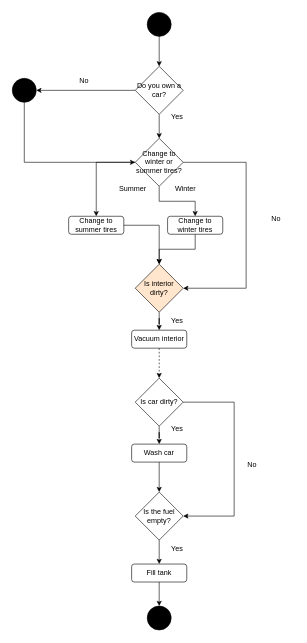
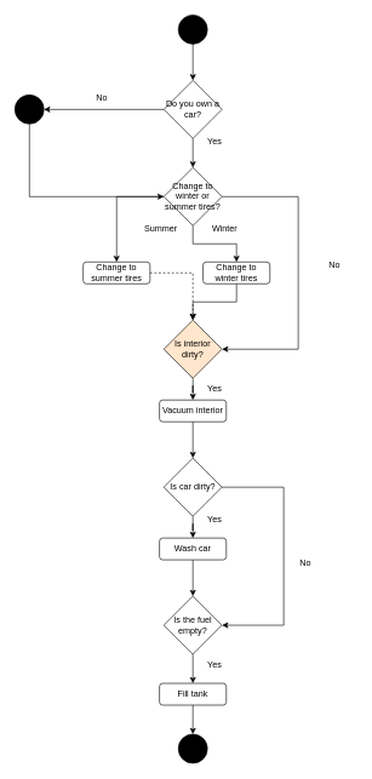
- <mxCell id="4" style="edgeStyle=orthogonalEdgeStyle;rounded=0;orthogonalLoop=1;jettySize=auto;html=1;" edge="1" parent="1" source="5" target="26"><mxGeometry relative="1" as="geometry" /></mxCell>
+ <mxCell id="4" style="edgeStyle=orthogonalEdgeStyle;rounded=0;orthogonalLoop=1;jettySize=auto;html=1;dashed=1;" edge="1" parent="1" source="5" target="26"><mxGeometry relative="1" as="geometry" /></mxCell>
- <mxCell id="6" style="edgeStyle=orthogonalEdgeStyle;rounded=0;orthogonalLoop=1;jettySize=auto;html=1;entryX=0.5;entryY=0;entryDx=0;entryDy=0;dashed=1;" edge="1" parent="1" source="7" target="31"><mxGeometry relative="1" as="geometry" /></mxCell>
+ <mxCell id="6" style="edgeStyle=orthogonalEdgeStyle;rounded=0;orthogonalLoop=1;jettySize=auto;html=1;entryX=0.5;entryY=0;entryDx=0;entryDy=0;" edge="1" parent="1" source="7" target="31"><mxGeometry relative="1" as="geometry" /></mxCell>
